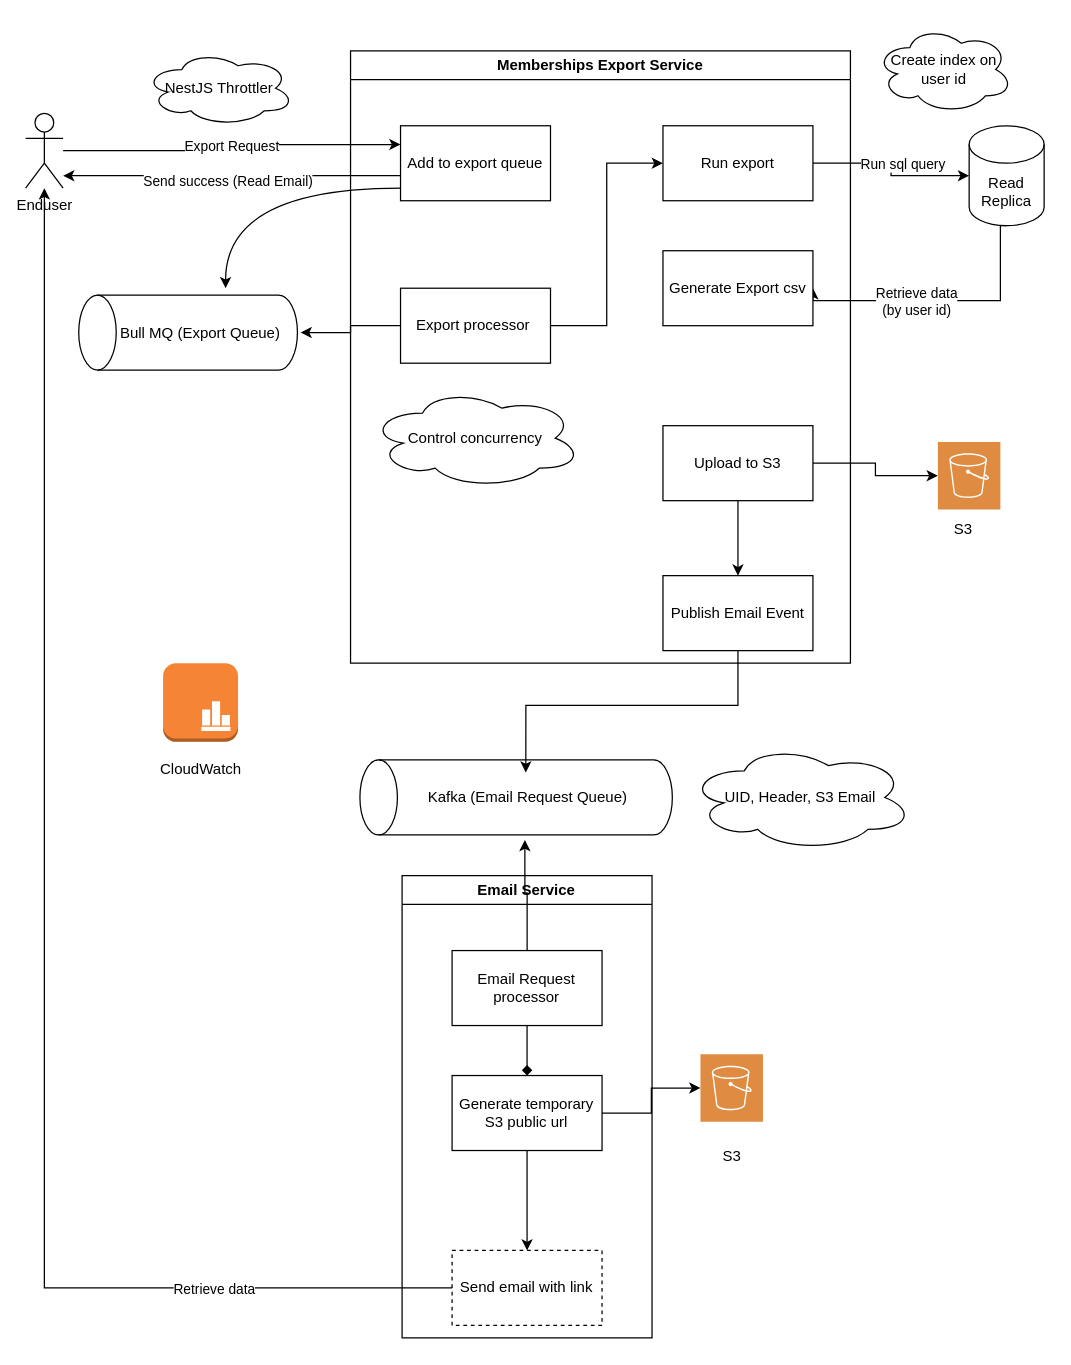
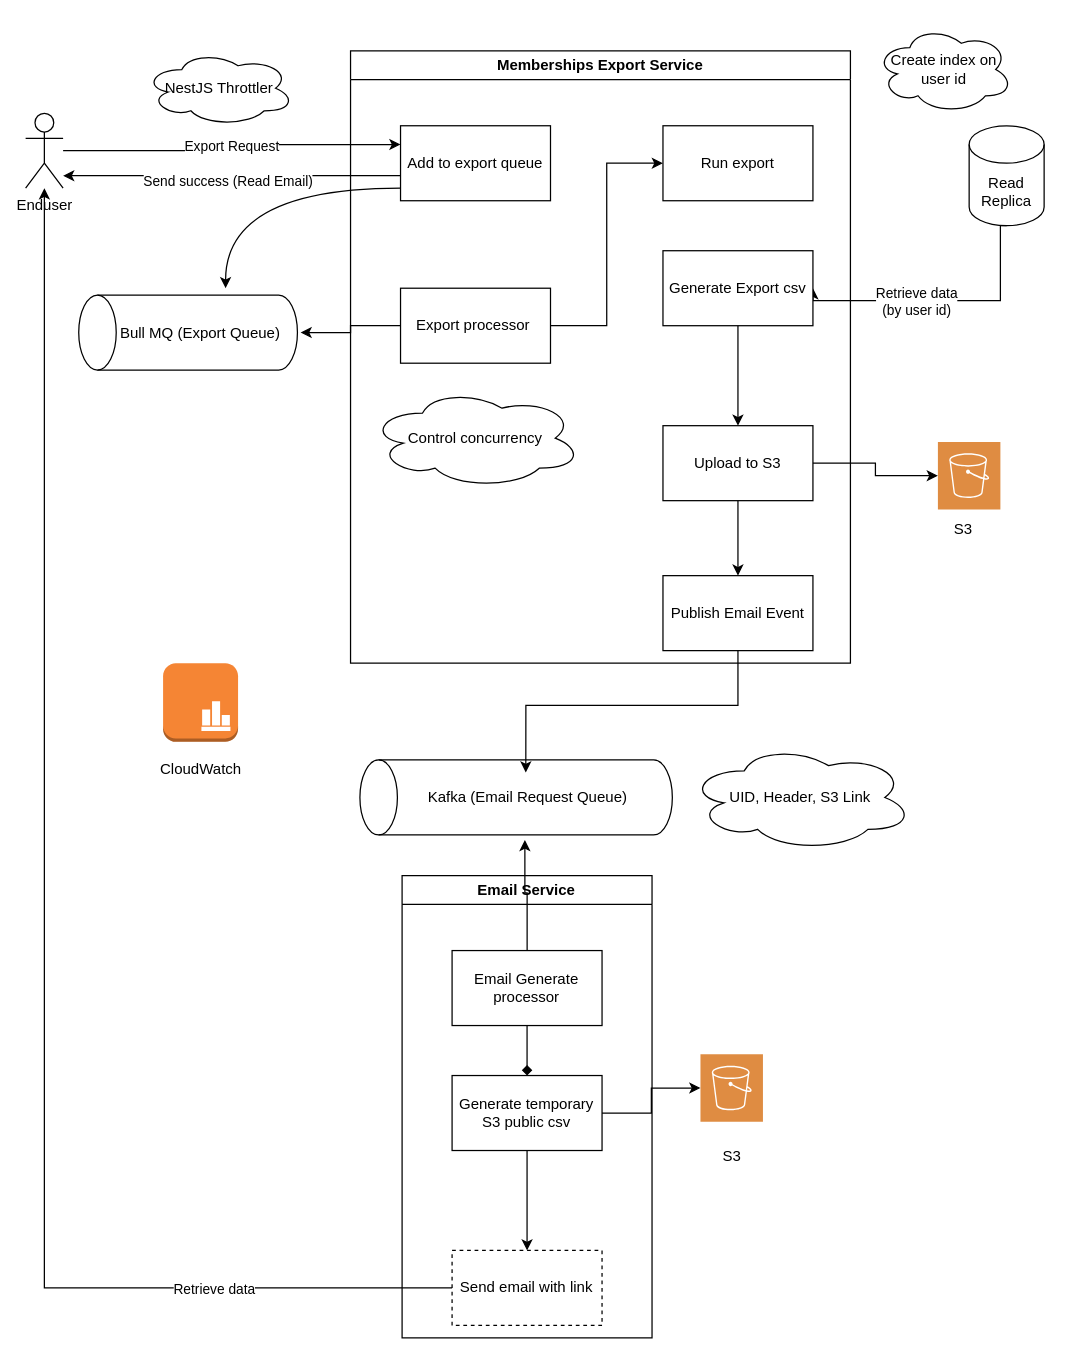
- <mxCell id="18" style="edgeStyle=orthogonalEdgeStyle;rounded=0;orthogonalLoop=1;jettySize=auto;html=1;" parent="1" source="8" target="6" edge="1"><mxGeometry relative="1" as="geometry" /></mxCell>
- <mxCell id="19" value="Run sql query" style="edgeLabel;html=1;align=center;verticalAlign=middle;resizable=0;points=[];" parent="18" vertex="1" connectable="0"><mxGeometry x="-0.194" y="-2" relative="1" as="geometry"><mxPoint x="17" y="-2" as="offset" /></mxGeometry></mxCell>
+ <mxCell id="9" value="" style="edgeStyle=orthogonalEdgeStyle;rounded=0;orthogonalLoop=1;jettySize=auto;html=1;" parent="7" source="10" target="12" edge="1"><mxGeometry relative="1" as="geometry" /></mxCell>
- <mxCell id="40" value="UID, Header, S3 Email" style="ellipse;shape=cloud;whiteSpace=wrap;html=1;" parent="1" vertex="1"><mxGeometry x="550" y="595" width="180" height="85" as="geometry" /></mxCell>
+ <mxCell id="40" value="UID, Header, S3 Link" style="ellipse;shape=cloud;whiteSpace=wrap;html=1;" parent="1" vertex="1"><mxGeometry x="550" y="595" width="180" height="85" as="geometry" /></mxCell>
- <mxCell id="26" value="Email Request processor" style="rounded=0;whiteSpace=wrap;html=1;" parent="25" vertex="1"><mxGeometry x="40" y="60" width="120" height="60" as="geometry" /></mxCell>
+ <mxCell id="26" value="Email Generate processor" style="rounded=0;whiteSpace=wrap;html=1;" parent="25" vertex="1"><mxGeometry x="40" y="60" width="120" height="60" as="geometry" /></mxCell>
- <mxCell id="28" value="Generate temporary S3 public url" style="whiteSpace=wrap;html=1;rounded=0;" parent="25" vertex="1"><mxGeometry x="40" y="160" width="120" height="60" as="geometry" /></mxCell>
+ <mxCell id="28" value="Generate temporary S3 public csv" style="whiteSpace=wrap;html=1;rounded=0;" parent="25" vertex="1"><mxGeometry x="40" y="160" width="120" height="60" as="geometry" /></mxCell>
